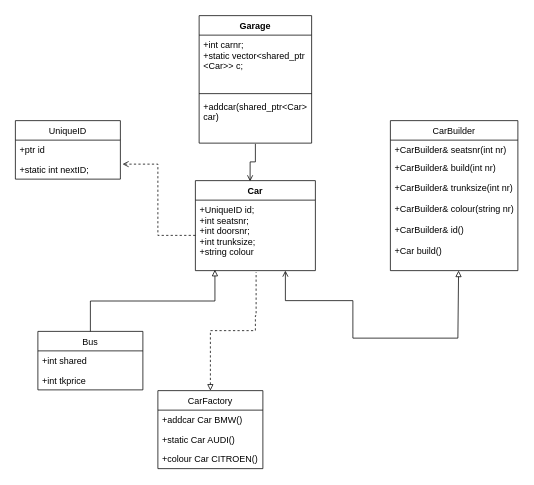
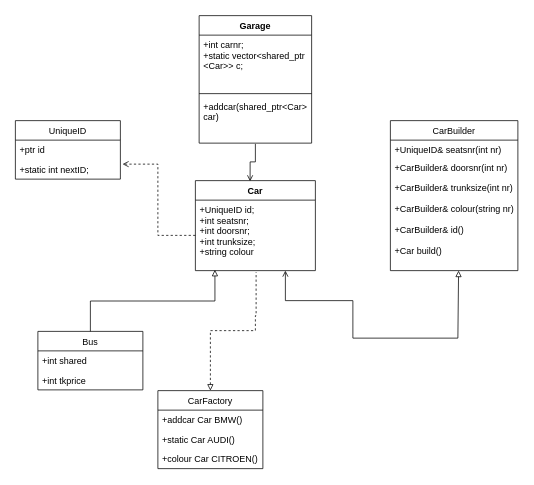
- <mxCell id="24" value="+CarBuilder&amp; seatsnr(int nr)" style="text;strokeColor=none;fillColor=none;align=left;verticalAlign=top;spacingLeft=4;spacingRight=4;overflow=hidden;rotatable=0;points=[[0,0.5],[1,0.5]];portConstraint=eastwest;" vertex="1" parent="23"><mxGeometry y="26" width="170" height="24" as="geometry" /></mxCell>
+ <mxCell id="24" value="+UniqueID&amp; seatsnr(int nr)" style="text;strokeColor=none;fillColor=none;align=left;verticalAlign=top;spacingLeft=4;spacingRight=4;overflow=hidden;rotatable=0;points=[[0,0.5],[1,0.5]];portConstraint=eastwest;" vertex="1" parent="23"><mxGeometry y="26" width="170" height="24" as="geometry" /></mxCell>
- <mxCell id="25" value="+CarBuilder&amp; build(int nr)" style="text;strokeColor=none;fillColor=none;align=left;verticalAlign=top;spacingLeft=4;spacingRight=4;overflow=hidden;rotatable=0;points=[[0,0.5],[1,0.5]];portConstraint=eastwest;" vertex="1" parent="23"><mxGeometry y="50" width="170" height="26" as="geometry" /></mxCell>
+ <mxCell id="25" value="+CarBuilder&amp; doorsnr(int nr)" style="text;strokeColor=none;fillColor=none;align=left;verticalAlign=top;spacingLeft=4;spacingRight=4;overflow=hidden;rotatable=0;points=[[0,0.5],[1,0.5]];portConstraint=eastwest;" vertex="1" parent="23"><mxGeometry y="50" width="170" height="26" as="geometry" /></mxCell>
